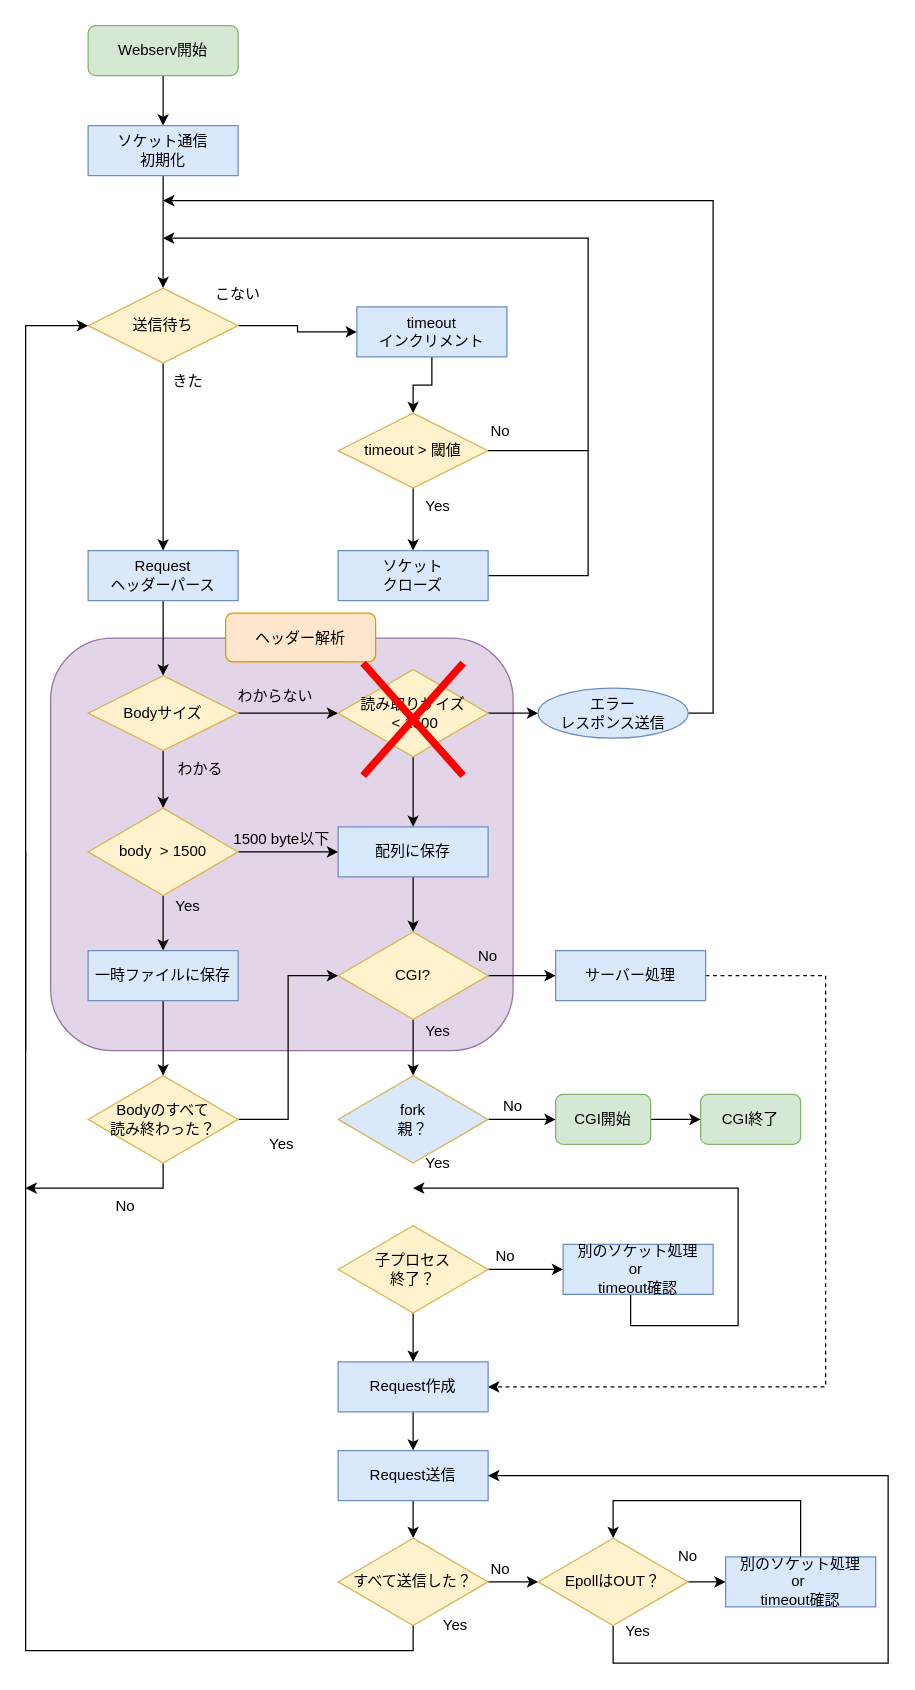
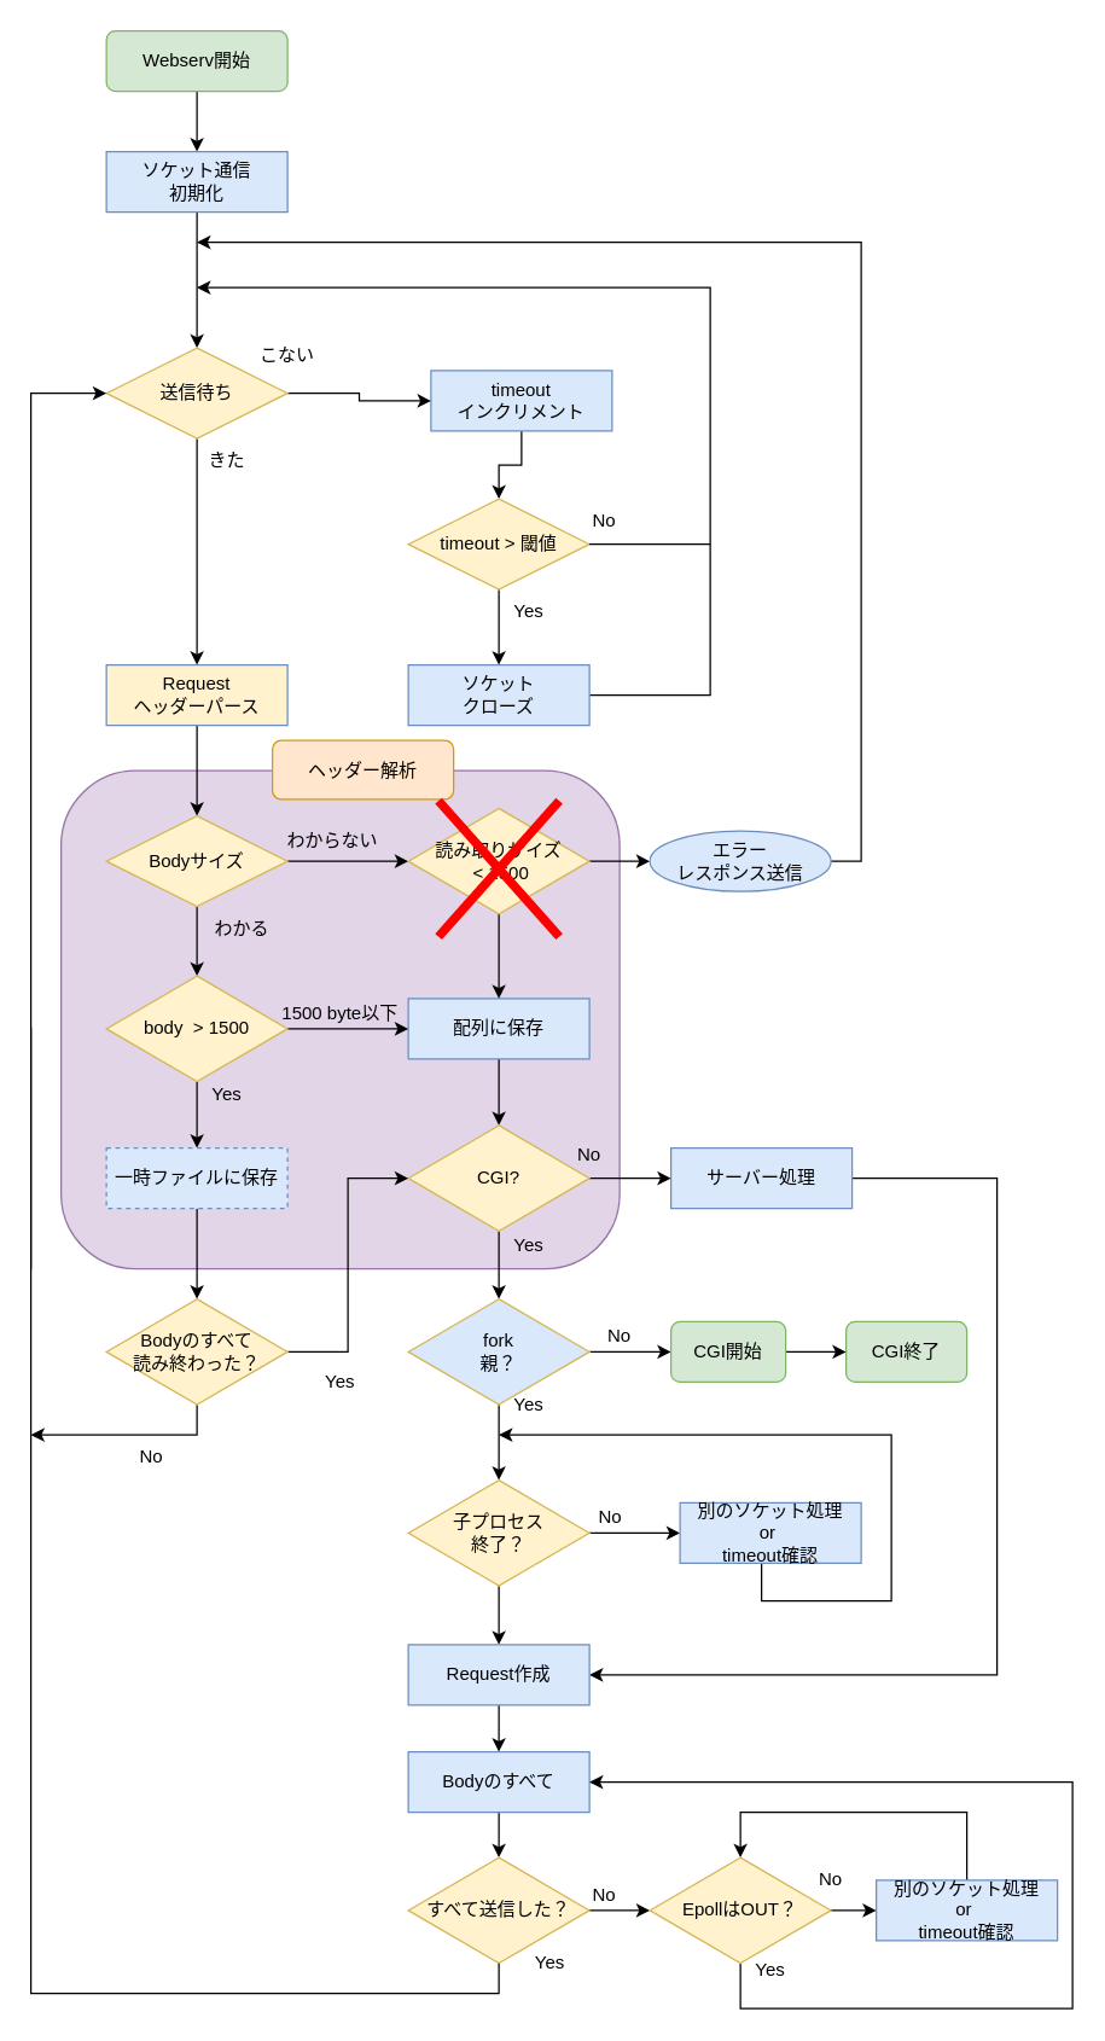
- <mxCell id="22" value="Request&lt;br&gt;ヘッダーパース" style="rounded=0;whiteSpace=wrap;html=1;fillColor=#dae8fc;strokeColor=#6c8ebf;" parent="1" vertex="1"><mxGeometry x="70" y="440" width="120" height="40" as="geometry" /></mxCell>
+ <mxCell id="22" value="Request&lt;br&gt;ヘッダーパース" style="rounded=0;whiteSpace=wrap;html=1;fillColor=#fff2cc;strokeColor=#6c8ebf;" parent="1" vertex="1"><mxGeometry x="70" y="440" width="120" height="40" as="geometry" /></mxCell>
- <mxCell id="34" value="一時ファイルに保存" style="rounded=0;whiteSpace=wrap;html=1;fillColor=#dae8fc;strokeColor=#6c8ebf;" parent="1" vertex="1"><mxGeometry x="70" y="760" width="120" height="40" as="geometry" /></mxCell>
+ <mxCell id="34" value="一時ファイルに保存" style="rounded=0;whiteSpace=wrap;html=1;fillColor=#dae8fc;strokeColor=#6c8ebf;dashed=1;" parent="1" vertex="1"><mxGeometry x="70" y="760" width="120" height="40" as="geometry" /></mxCell>
+ <mxCell id="43" style="edgeStyle=orthogonalEdgeStyle;rounded=0;orthogonalLoop=1;jettySize=auto;html=1;exitX=0.5;exitY=1;exitDx=0;exitDy=0;entryX=0.5;entryY=0;entryDx=0;entryDy=0;" parent="1" source="44" target="49" edge="1"><mxGeometry relative="1" as="geometry" /></mxCell>
- <mxCell id="40" style="edgeStyle=orthogonalEdgeStyle;rounded=0;orthogonalLoop=1;jettySize=auto;html=1;exitX=1;exitY=0.5;exitDx=0;exitDy=0;entryX=1;entryY=0.5;entryDx=0;entryDy=0;dashed=1;" parent="1" source="41" target="54" edge="1"><mxGeometry relative="1" as="geometry"><Array as="points"><mxPoint x="660" y="780" /><mxPoint x="660" y="1109" /></Array></mxGeometry></mxCell>
+ <mxCell id="40" style="edgeStyle=orthogonalEdgeStyle;rounded=0;orthogonalLoop=1;jettySize=auto;html=1;exitX=1;exitY=0.5;exitDx=0;exitDy=0;entryX=1;entryY=0.5;entryDx=0;entryDy=0;" parent="1" source="41" target="54" edge="1"><mxGeometry relative="1" as="geometry"><Array as="points"><mxPoint x="660" y="780" /><mxPoint x="660" y="1109" /></Array></mxGeometry></mxCell>
- <mxCell id="59" value="Request送信" style="rounded=0;whiteSpace=wrap;html=1;fillColor=#dae8fc;strokeColor=#6c8ebf;" parent="1" vertex="1"><mxGeometry x="270" y="1160" width="120" height="40" as="geometry" /></mxCell>
+ <mxCell id="59" value="Bodyのすべて" style="rounded=0;whiteSpace=wrap;html=1;fillColor=#dae8fc;strokeColor=#6c8ebf;" parent="1" vertex="1"><mxGeometry x="270" y="1160" width="120" height="40" as="geometry" /></mxCell>
